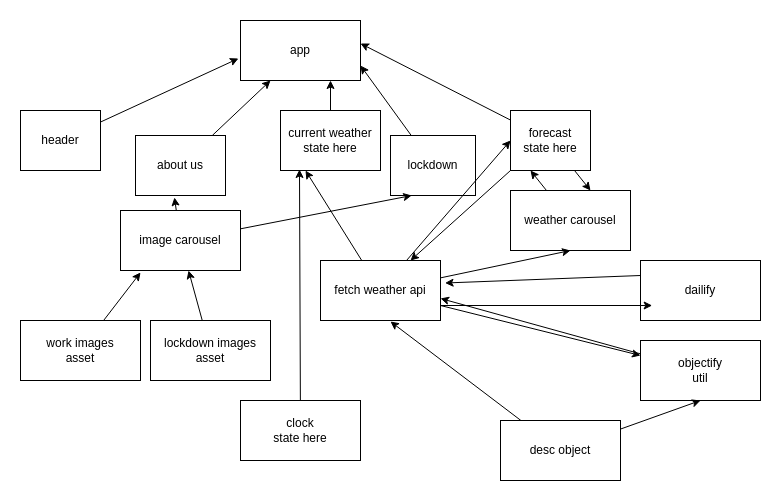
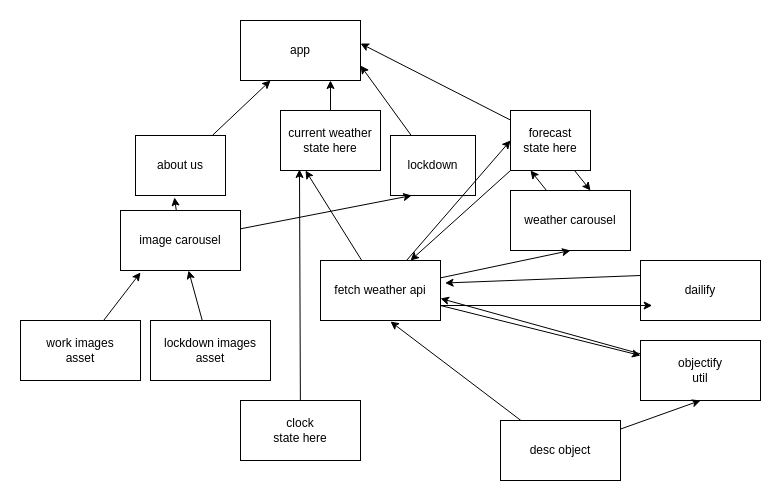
- <mxCell id="3" style="edgeStyle=none;html=1;entryX=-0.017;entryY=0.633;entryDx=0;entryDy=0;entryPerimeter=0;fontFamily=Helvetica;" parent="1" source="4" target="2" edge="1"><mxGeometry relative="1" as="geometry" /></mxCell>
- <mxCell id="4" value="header" style="whiteSpace=wrap;html=1;fontFamily=Helvetica;" parent="1" vertex="1"><mxGeometry x="20" y="110" width="80" height="60" as="geometry" /></mxCell>
